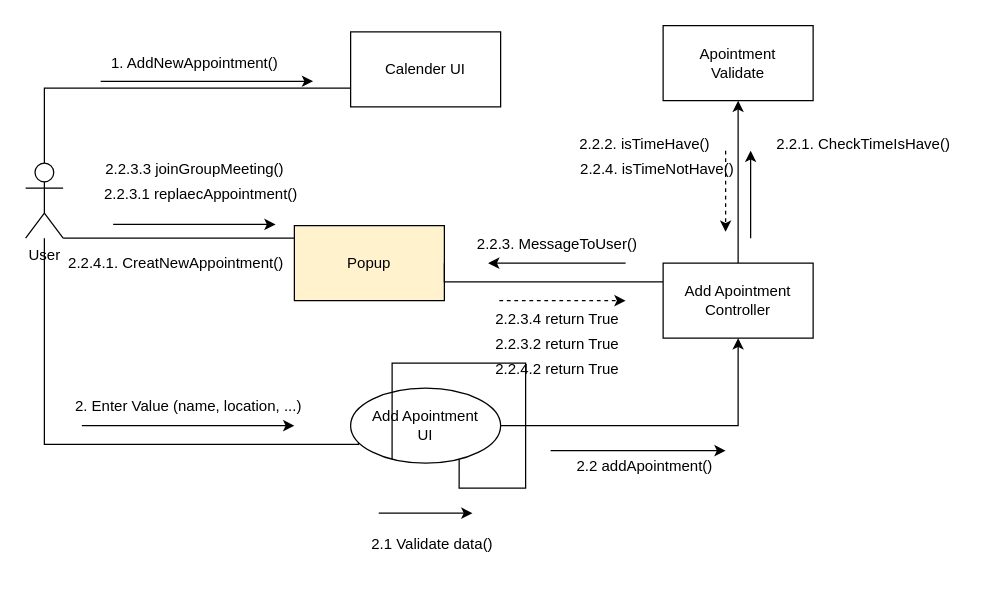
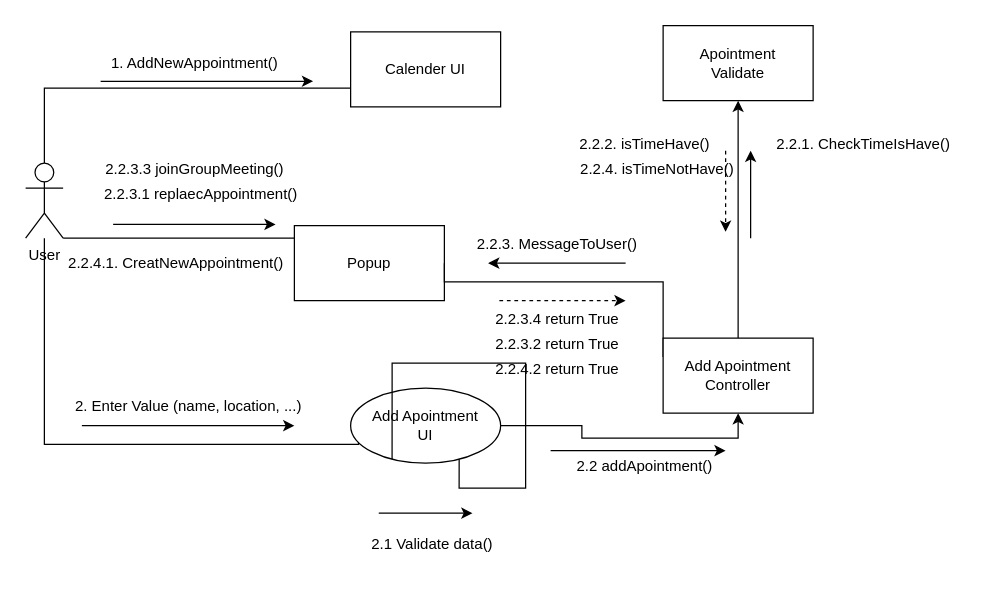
- <mxCell id="7" value="Popup" style="rounded=0;whiteSpace=wrap;html=1;fillColor=#fff2cc;" parent="1" vertex="1"><mxGeometry x="235" y="180" width="120" height="60" as="geometry" /></mxCell>
+ <mxCell id="7" value="Popup" style="rounded=0;whiteSpace=wrap;html=1;" parent="1" vertex="1"><mxGeometry x="235" y="180" width="120" height="60" as="geometry" /></mxCell>
- <mxCell id="12" value="Add Apointment&lt;br&gt;Controller" style="rounded=0;whiteSpace=wrap;html=1;" parent="1" vertex="1"><mxGeometry x="530" y="210" width="120" height="60" as="geometry" /></mxCell>
+ <mxCell id="12" value="Add Apointment&lt;br&gt;Controller" style="rounded=0;whiteSpace=wrap;html=1;" parent="1" vertex="1"><mxGeometry x="530" y="270" width="120" height="60" as="geometry" /></mxCell>
